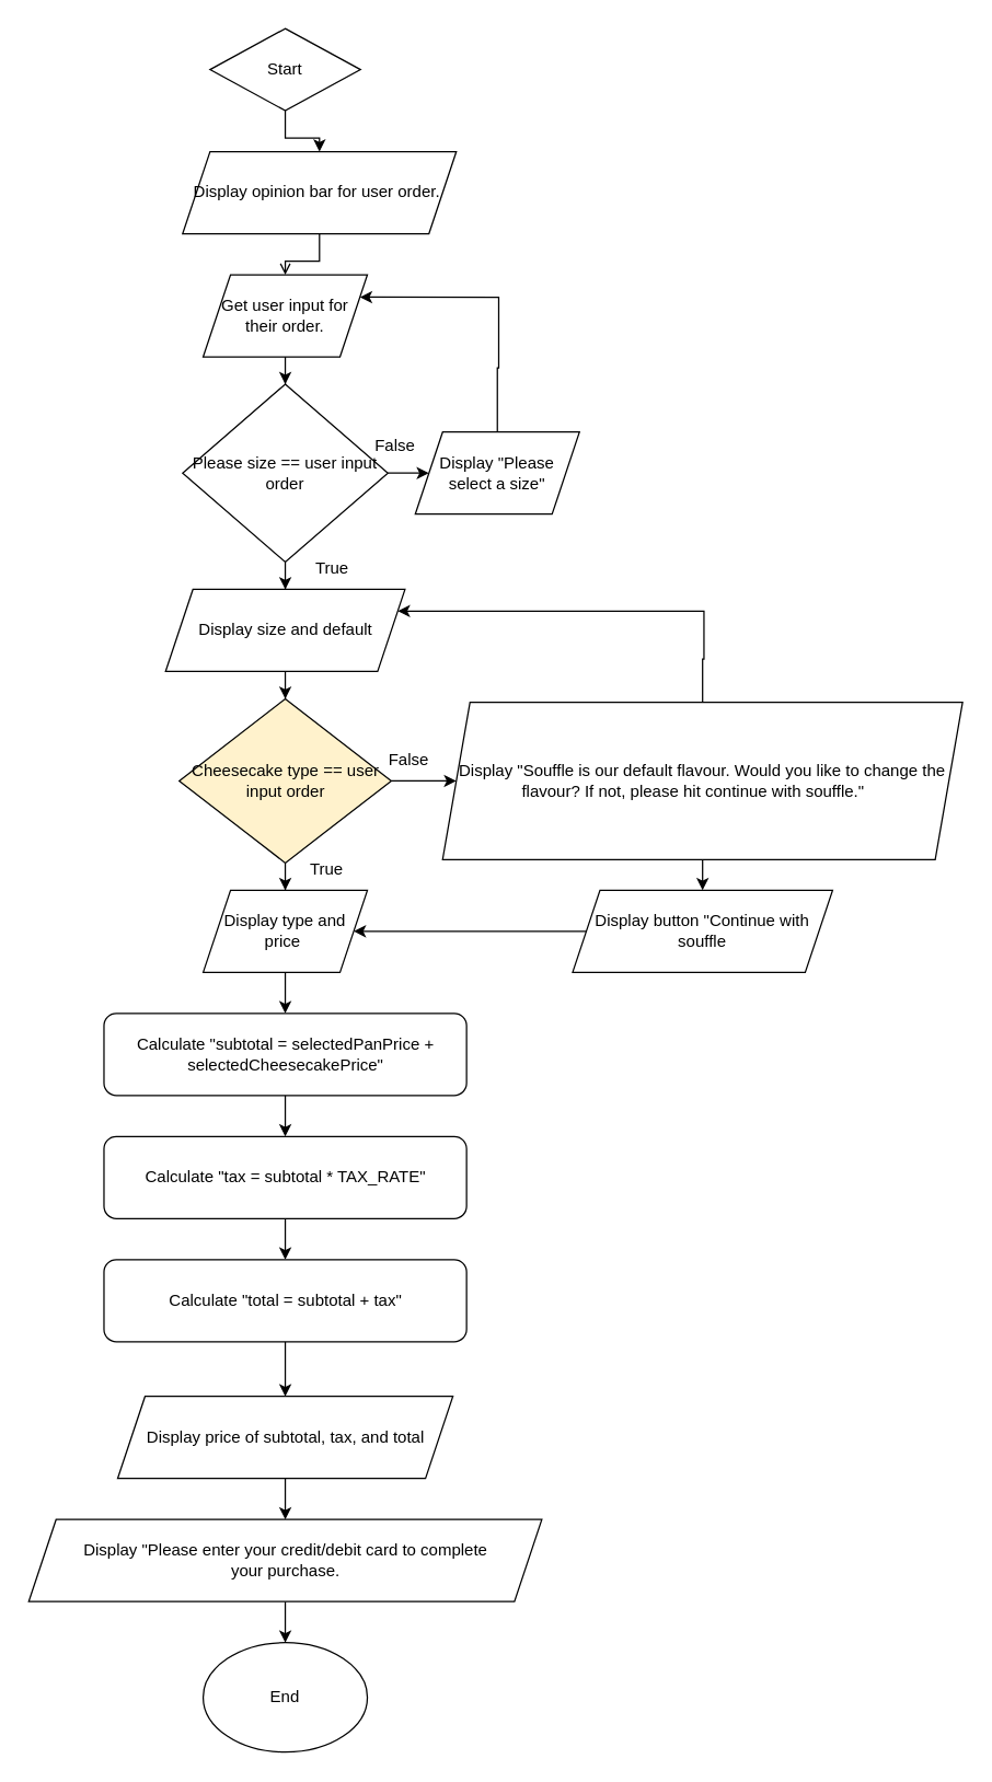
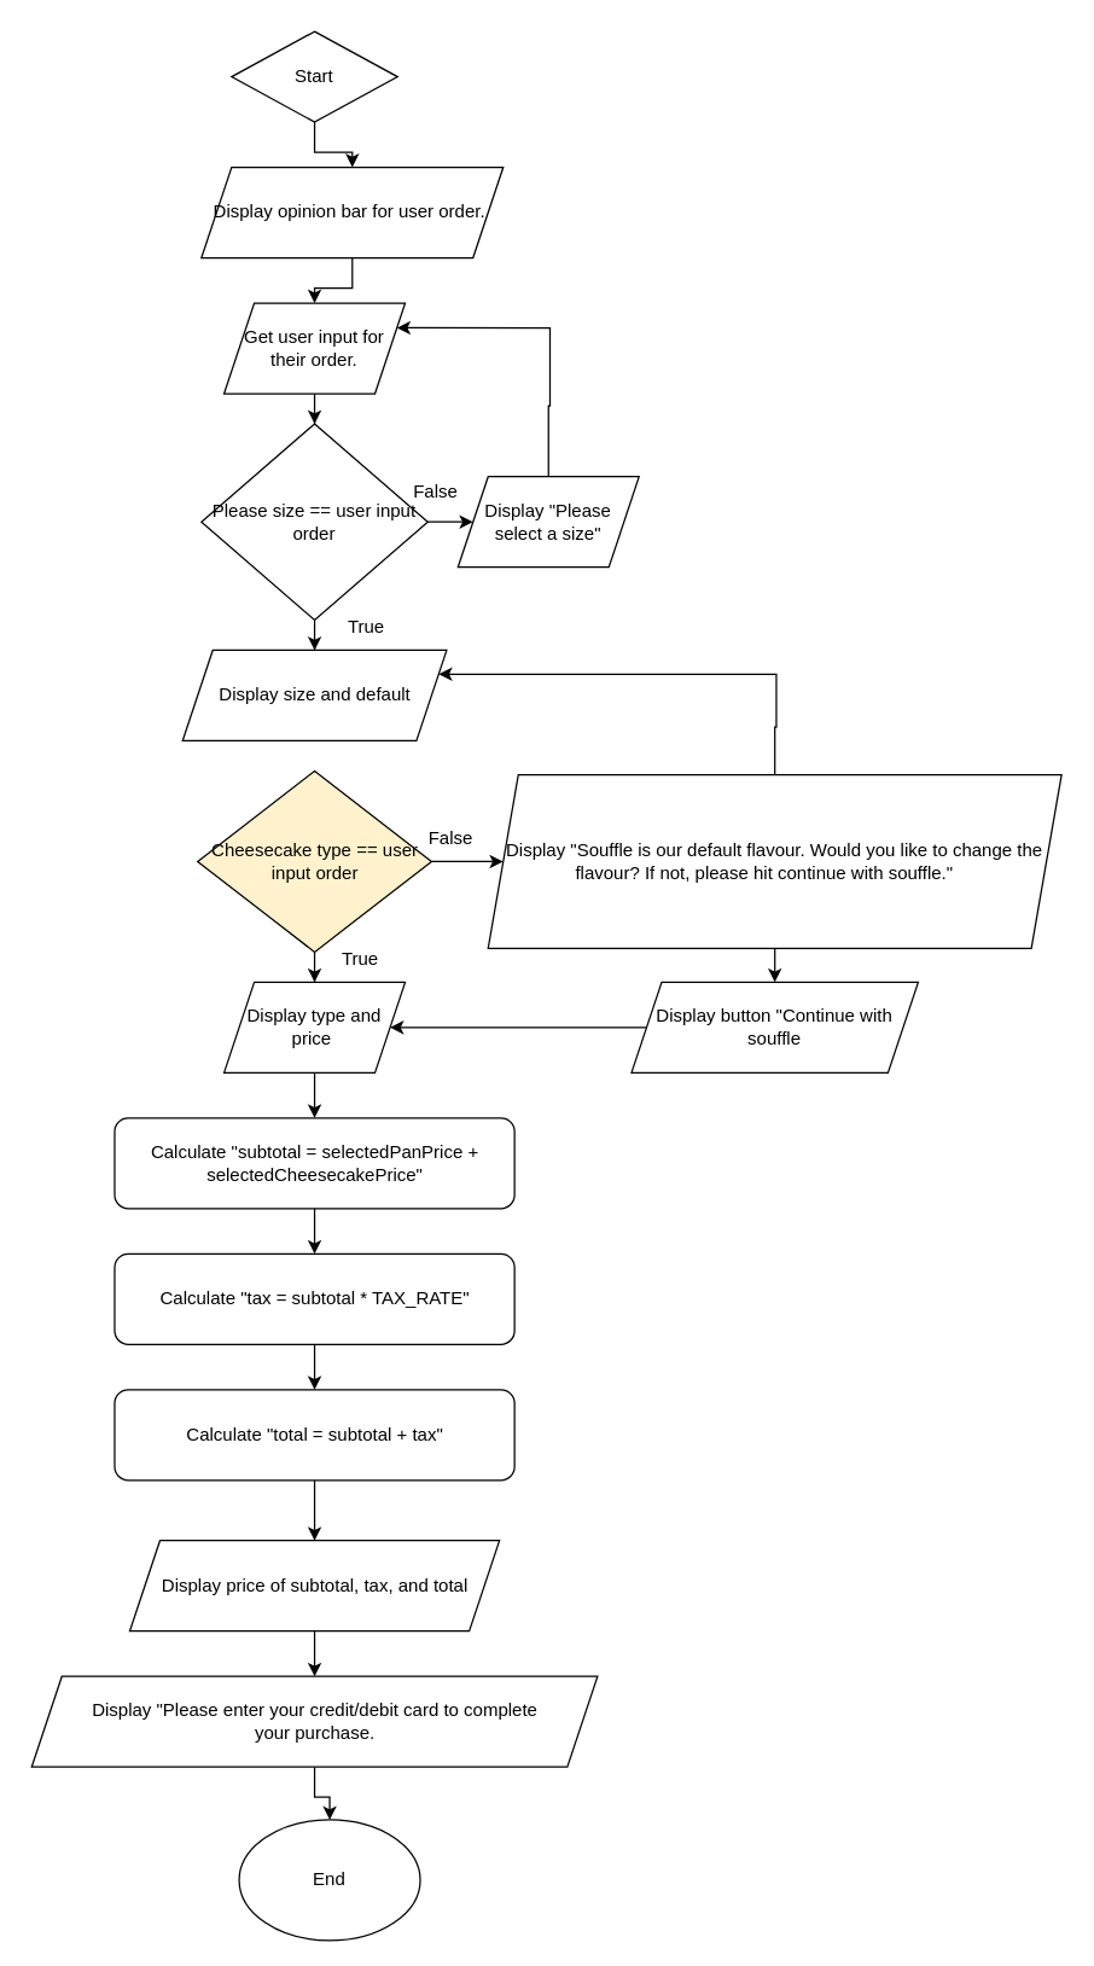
- <mxCell id="7" value="" style="edgeStyle=orthogonalEdgeStyle;rounded=0;orthogonalLoop=1;jettySize=auto;html=1;endArrow=open;" parent="1" source="8" target="19" edge="1"><mxGeometry relative="1" as="geometry" /></mxCell>
+ <mxCell id="7" value="" style="edgeStyle=orthogonalEdgeStyle;rounded=0;orthogonalLoop=1;jettySize=auto;html=1;" parent="1" source="8" target="19" edge="1"><mxGeometry relative="1" as="geometry" /></mxCell>
- <mxCell id="12" value="" style="edgeStyle=orthogonalEdgeStyle;rounded=0;orthogonalLoop=1;jettySize=auto;html=1;" parent="1" source="13" target="16" edge="1"><mxGeometry relative="1" as="geometry" /></mxCell>
- <mxCell id="39" value="End" style="ellipse;whiteSpace=wrap;html=1;" parent="1" vertex="1"><mxGeometry x="148" y="1200" width="120" height="80" as="geometry" /></mxCell>
+ <mxCell id="39" value="End" style="ellipse;whiteSpace=wrap;html=1;" parent="1" vertex="1"><mxGeometry x="158" y="1205" width="120" height="80" as="geometry" /></mxCell>
